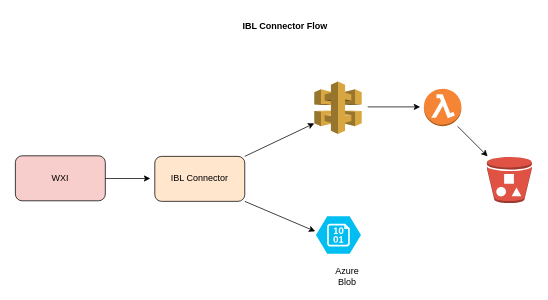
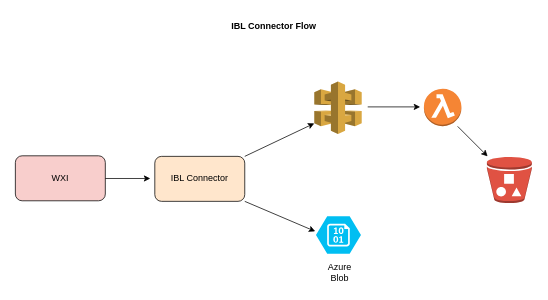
- <mxCell id="4" value="IBL Connector Flow" style="text;html=1;align=center;verticalAlign=middle;whiteSpace=wrap;rounded=0;fontStyle=1" vertex="1" parent="1"><mxGeometry x="320" y="20" width="120" height="30" as="geometry" /></mxCell>
+ <mxCell id="4" value="IBL Connector Flow" style="text;html=1;align=center;verticalAlign=middle;whiteSpace=wrap;rounded=0;fontStyle=1" vertex="1" parent="1"><mxGeometry x="305" y="20" width="120" height="30" as="geometry" /></mxCell>
- <mxCell id="6" value="Azure Blob" style="text;html=1;align=center;verticalAlign=middle;whiteSpace=wrap;rounded=0;" vertex="1" parent="1"><mxGeometry x="433" y="353" width="60" height="30" as="geometry" /></mxCell>
+ <mxCell id="6" value="Azure Blob" style="text;html=1;align=center;verticalAlign=middle;whiteSpace=wrap;rounded=0;" vertex="1" parent="1"><mxGeometry x="423" y="348" width="60" height="30" as="geometry" /></mxCell>
